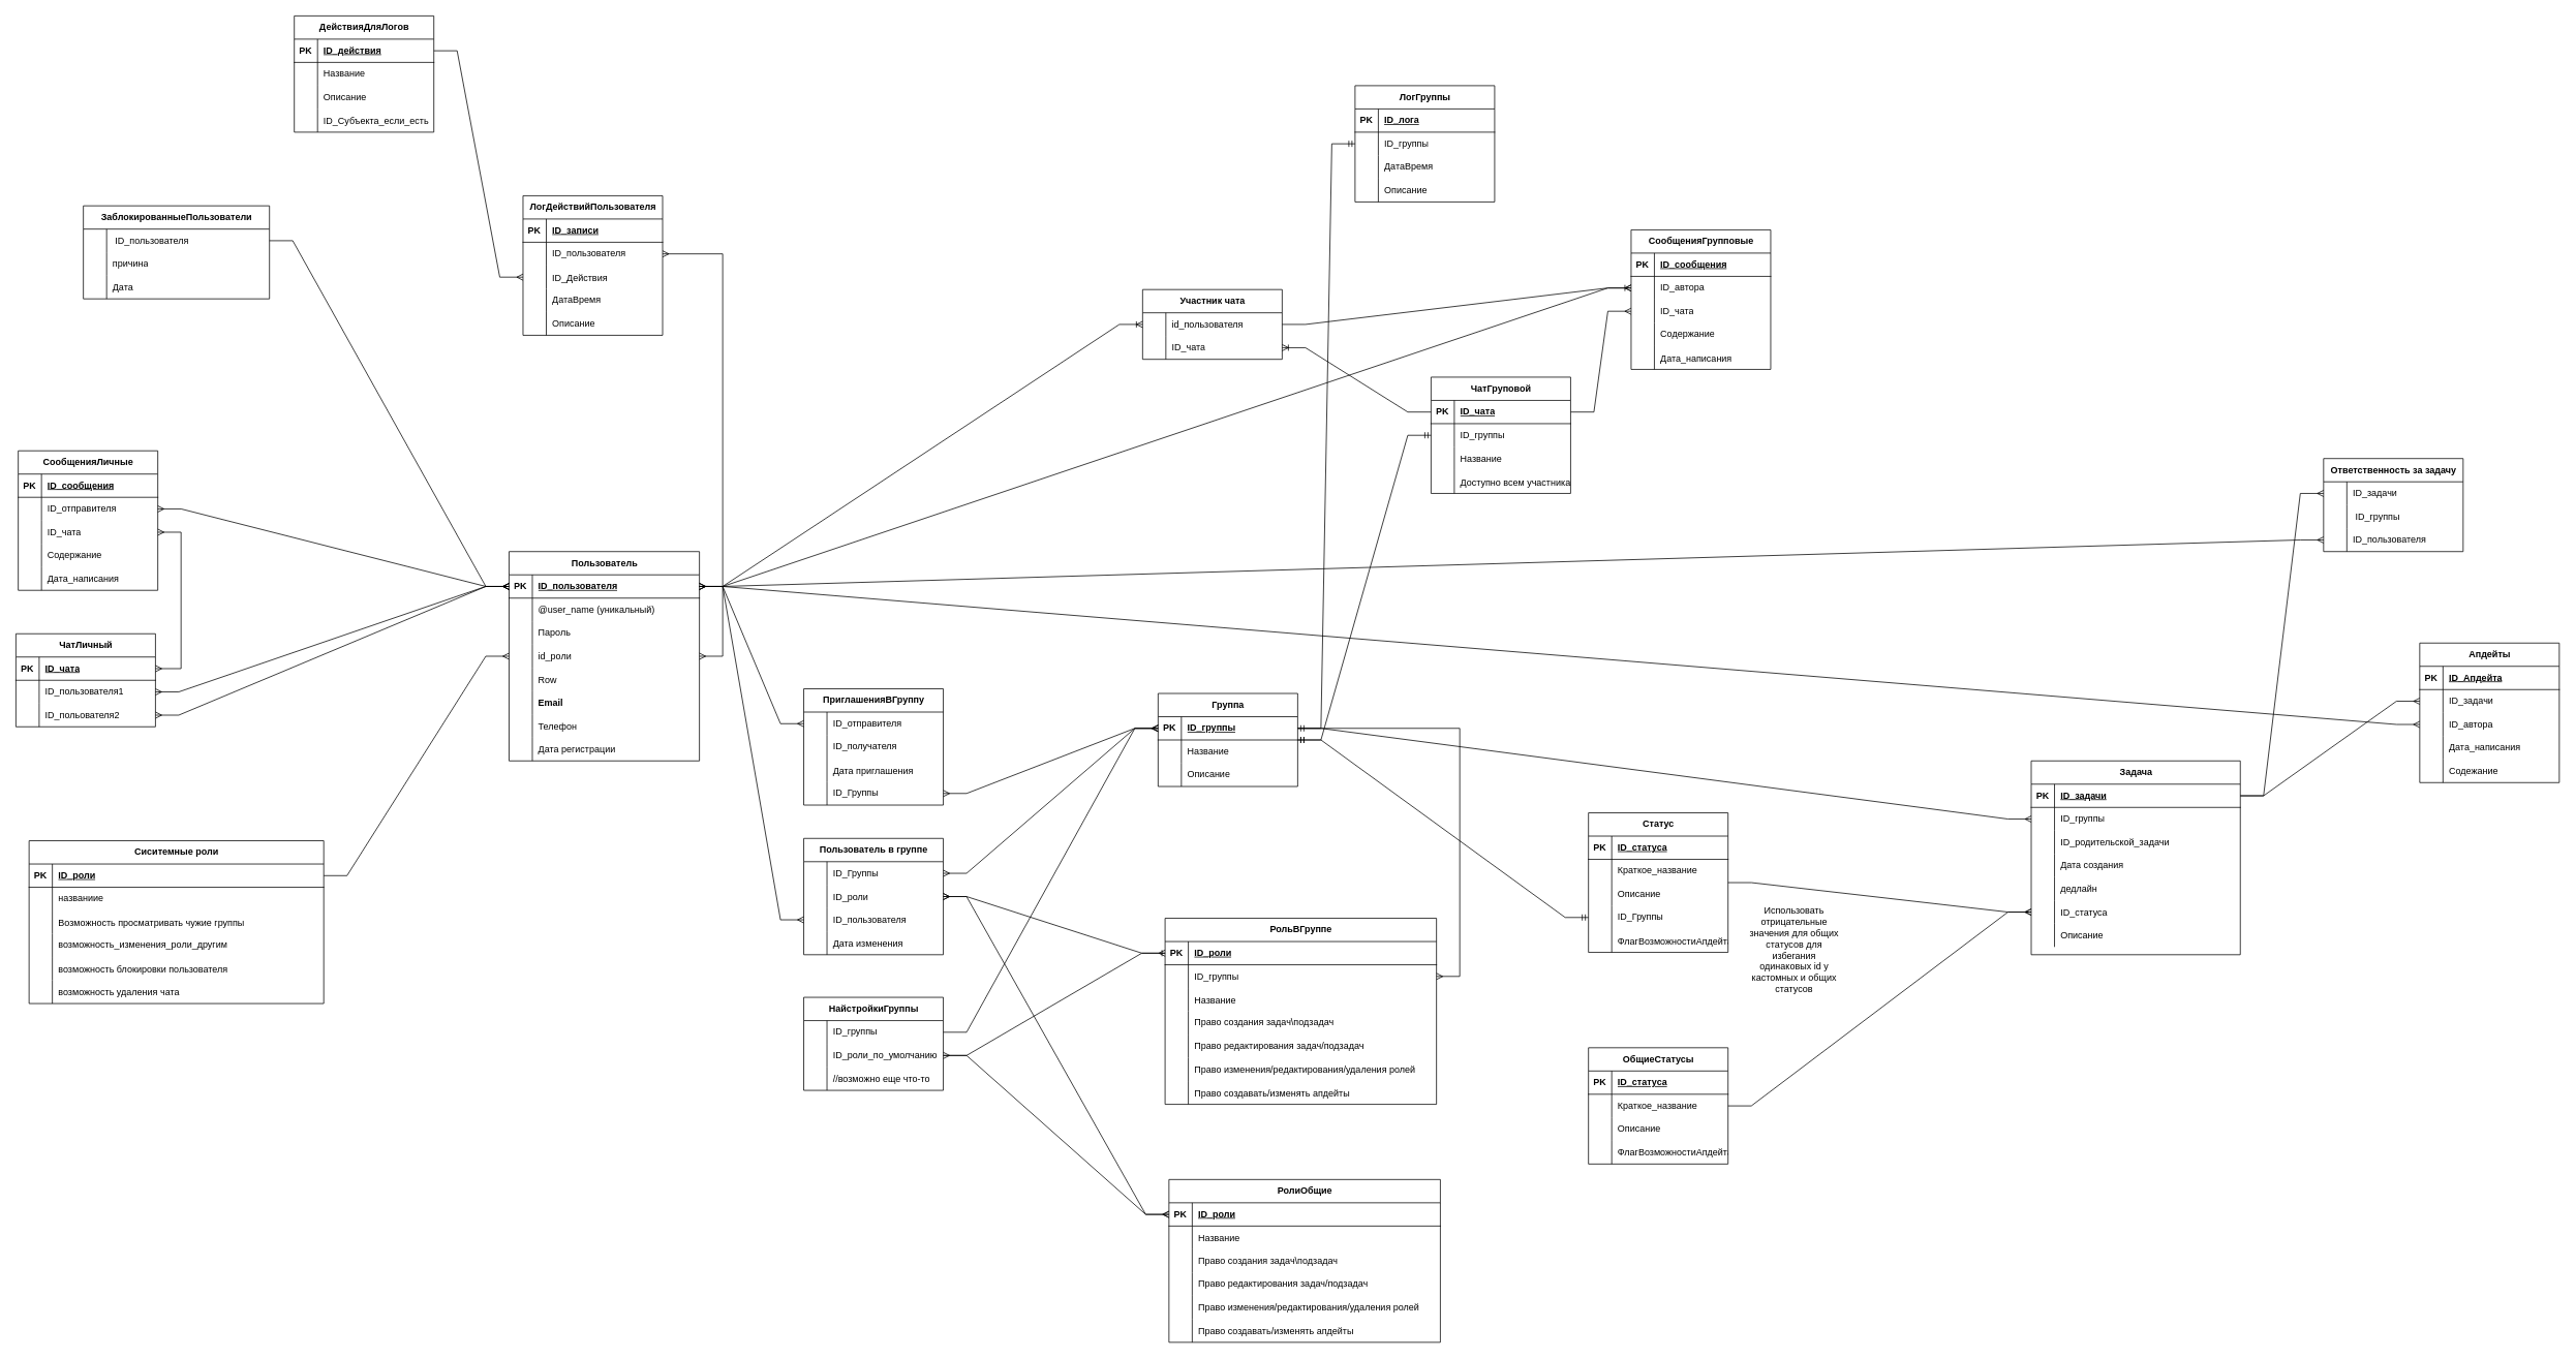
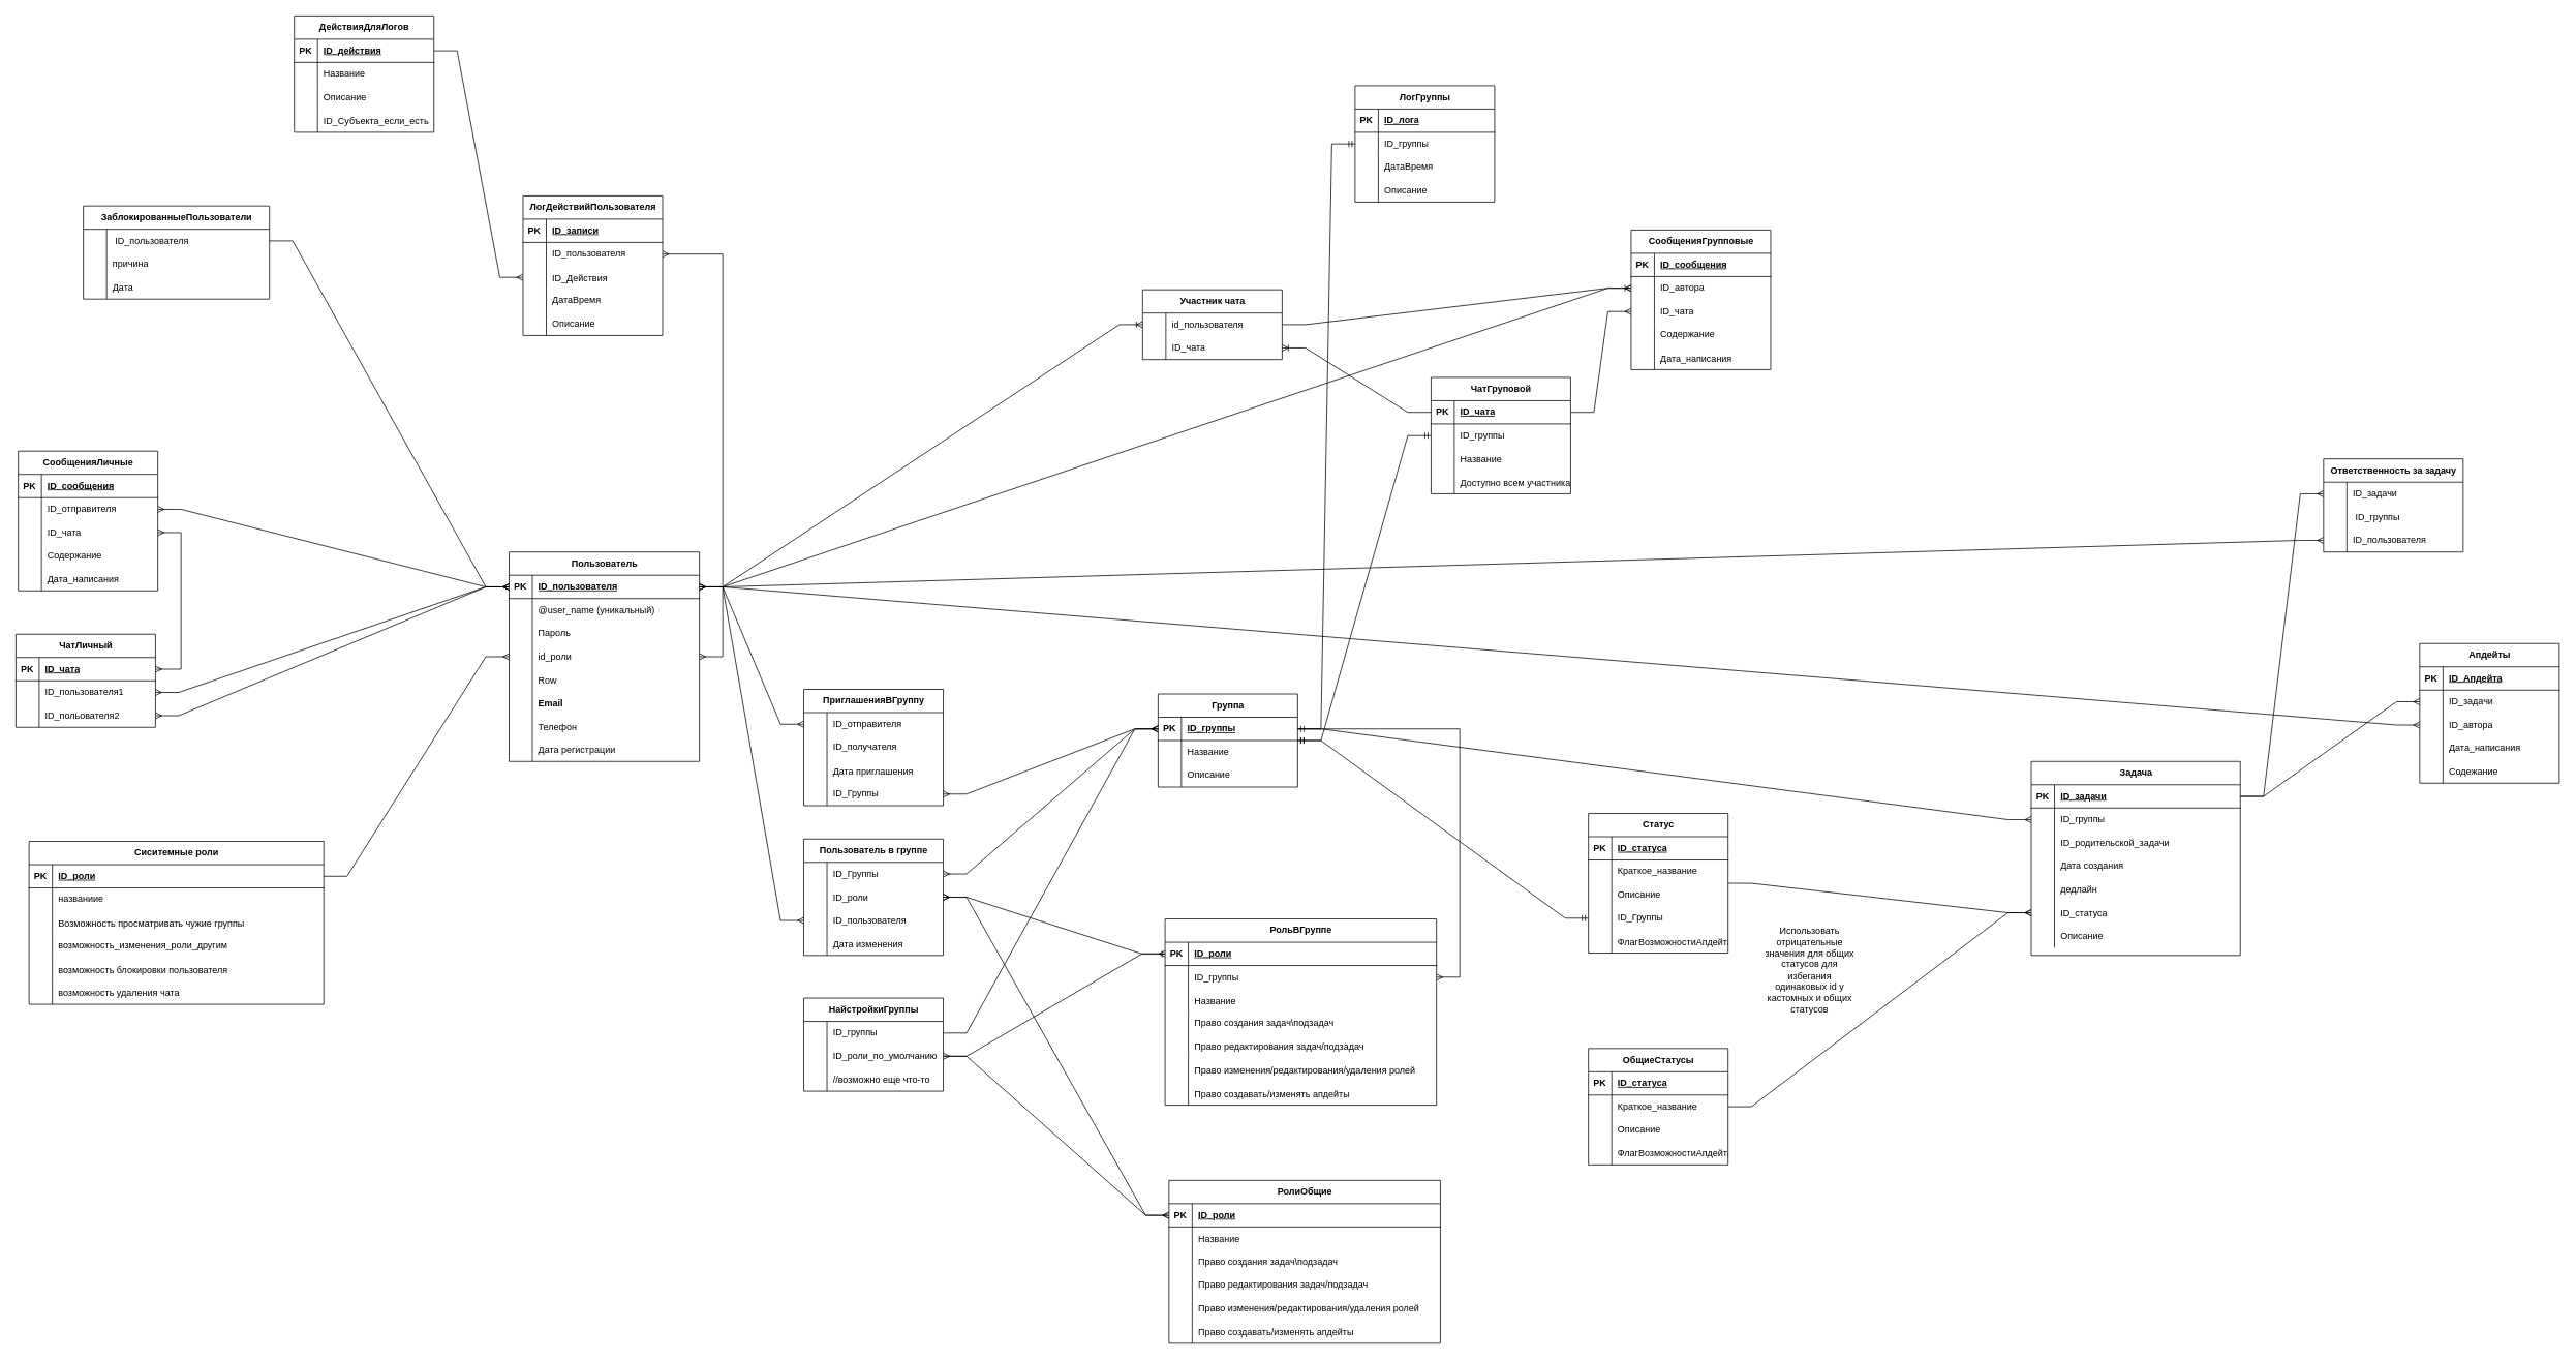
- <mxCell id="278" value="Использовать отрицательные значения для общих статусов для избегания одинаковых id у кастомных и общих статусов" style="text;html=1;align=center;verticalAlign=middle;whiteSpace=wrap;rounded=0;" parent="1" vertex="1"><mxGeometry x="2250" y="1146" width="127" height="157" as="geometry" /></mxCell>
+ <mxCell id="278" value="Использовать отрицательные значения для общих статусов для избегания одинаковых id у кастомных и общих статусов" style="text;html=1;align=center;verticalAlign=middle;whiteSpace=wrap;rounded=0;" parent="1" vertex="1"><mxGeometry x="2270" y="1171" width="127" height="157" as="geometry" /></mxCell>
